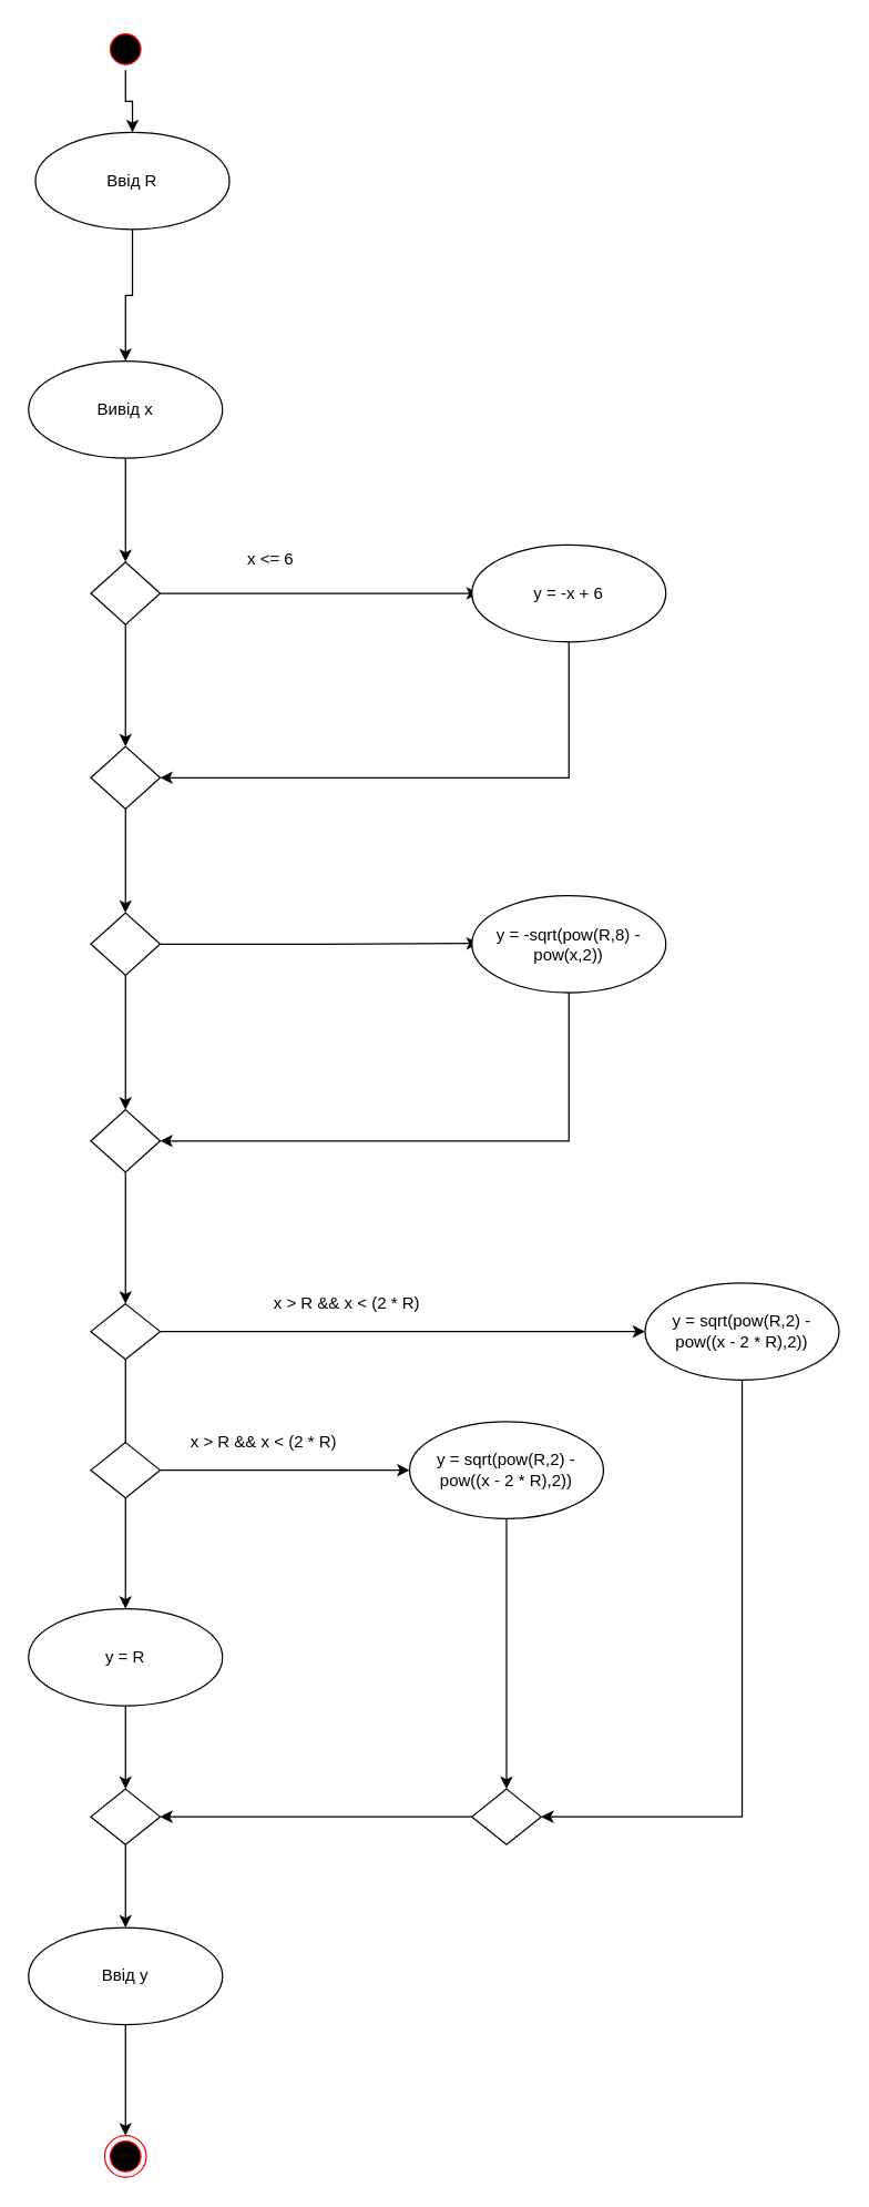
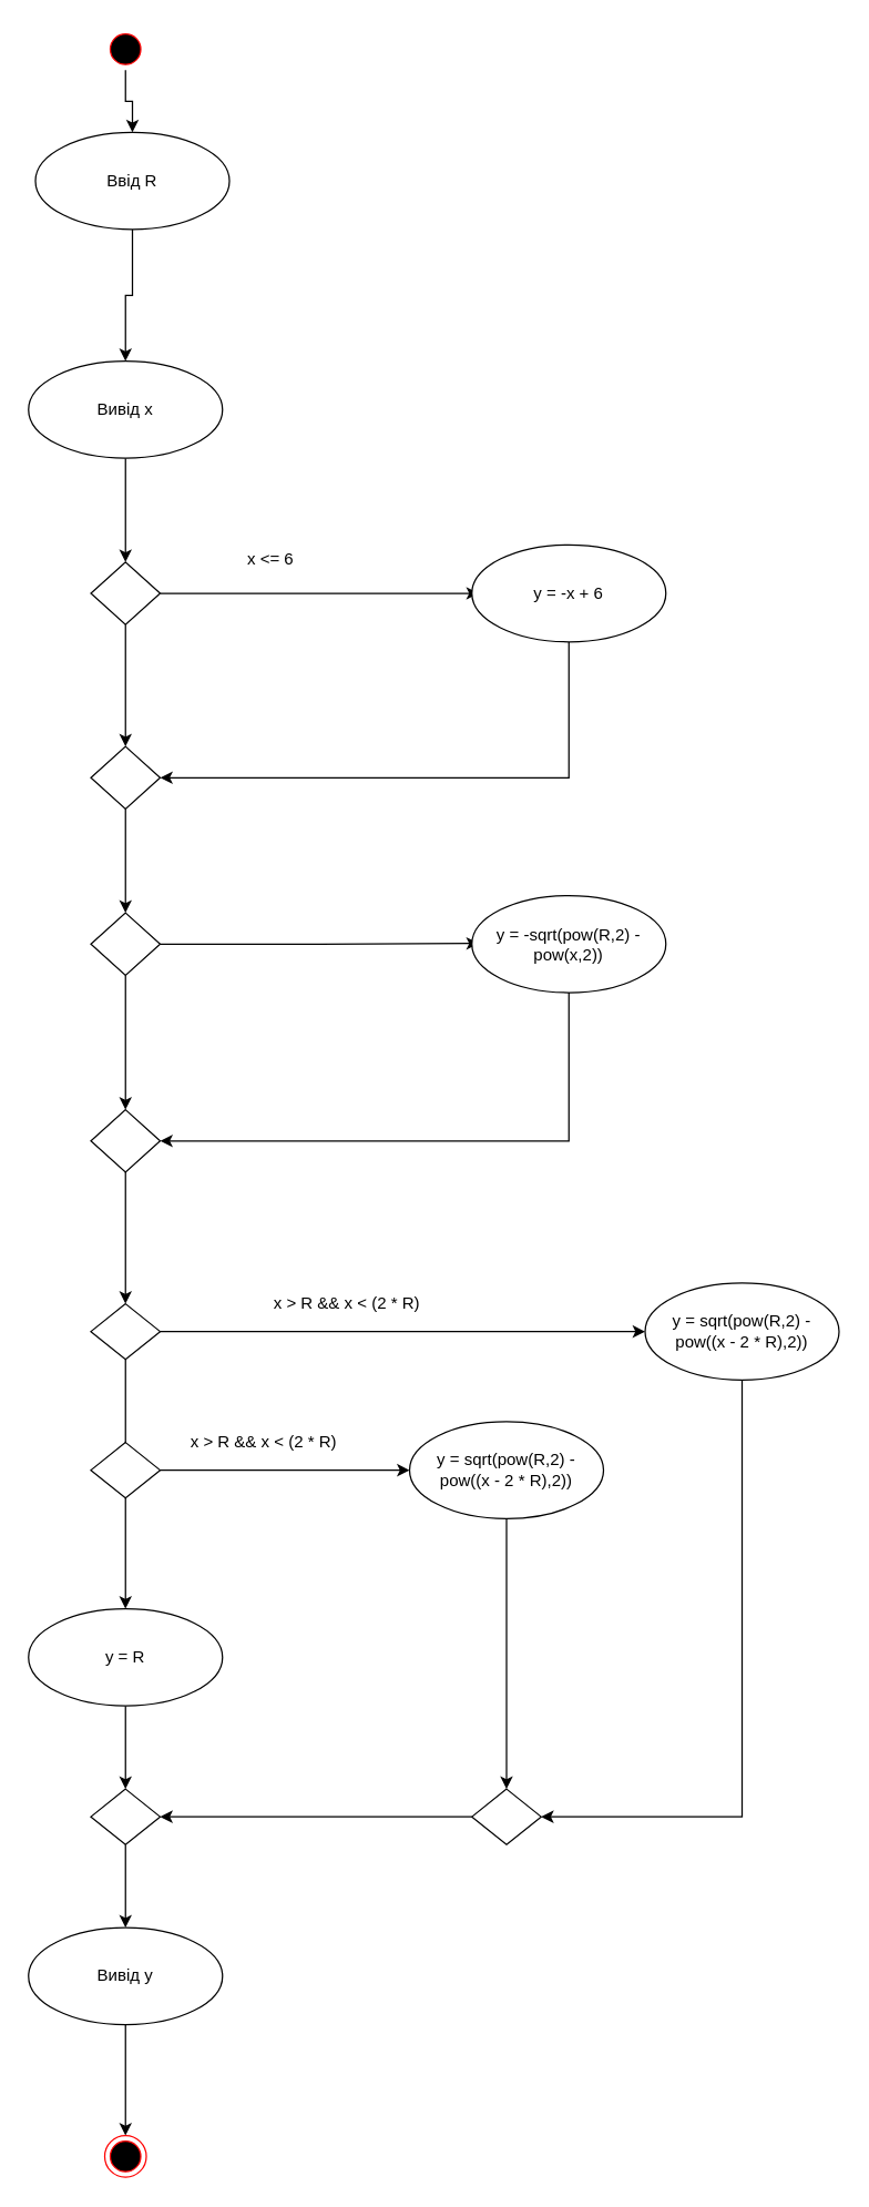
- <mxCell id="19" value="y = -sqrt(pow(R,8) - pow(x,2))" style="ellipse;whiteSpace=wrap;html=1;" vertex="1" parent="1"><mxGeometry x="340" y="645.5" width="140" height="70" as="geometry" /></mxCell>
+ <mxCell id="19" value="y = -sqrt(pow(R,2) - pow(x,2))" style="ellipse;whiteSpace=wrap;html=1;" vertex="1" parent="1"><mxGeometry x="340" y="645.5" width="140" height="70" as="geometry" /></mxCell>
- <mxCell id="42" value="Ввід y" style="ellipse;whiteSpace=wrap;html=1;" vertex="1" parent="1"><mxGeometry x="20" y="1390" width="140" height="70" as="geometry" /></mxCell>
+ <mxCell id="42" value="Вивід y" style="ellipse;whiteSpace=wrap;html=1;" vertex="1" parent="1"><mxGeometry x="20" y="1390" width="140" height="70" as="geometry" /></mxCell>
